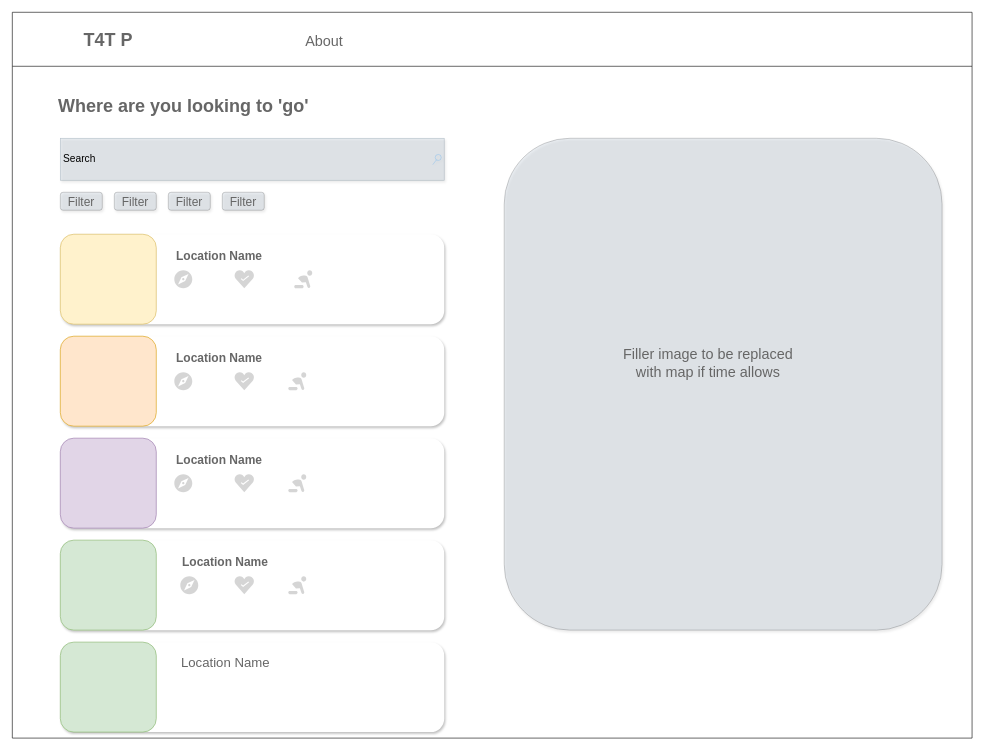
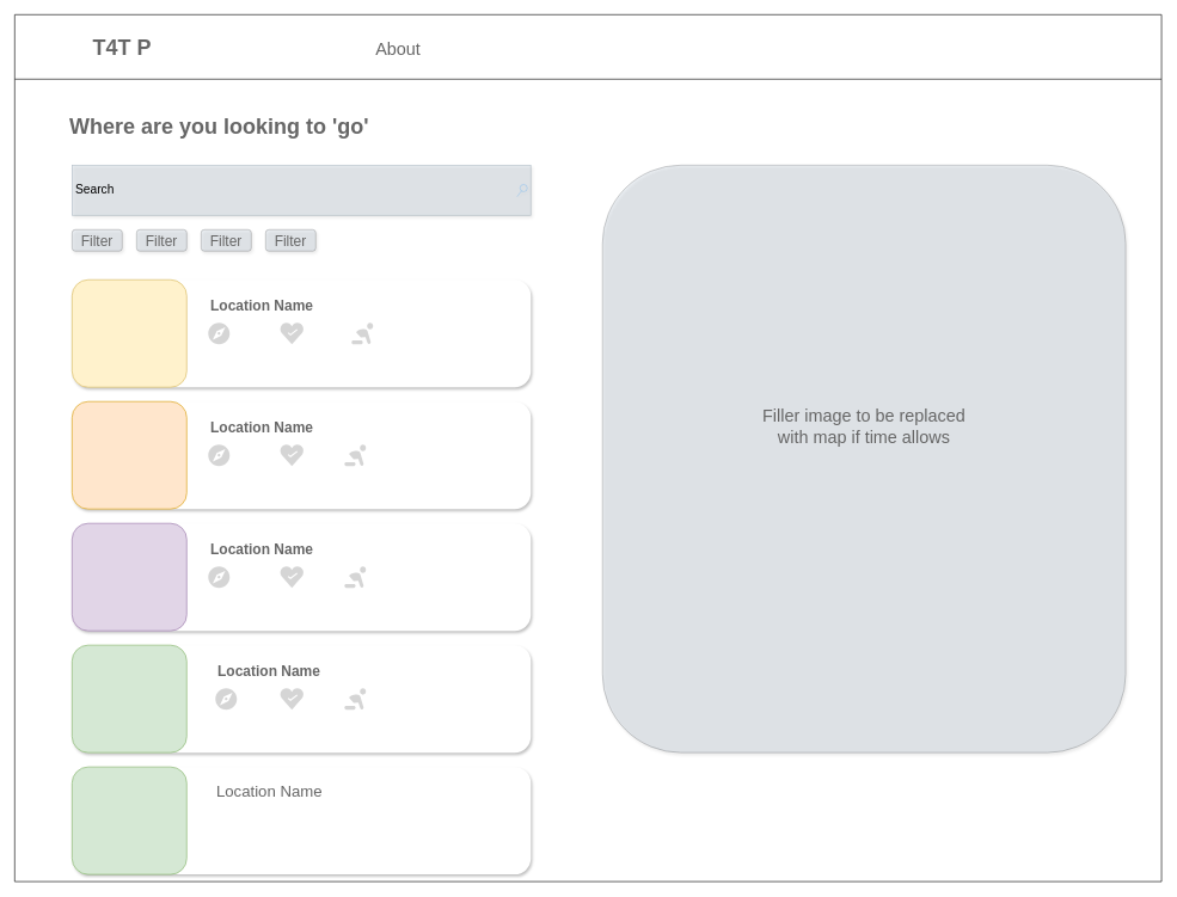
- <mxCell id="36" value="&lt;b&gt;T4T P&lt;/b&gt;" style="text;html=1;strokeColor=none;fillColor=none;align=center;verticalAlign=middle;whiteSpace=wrap;rounded=0;shadow=1;fontSize=30;fontColor=#666666;opacity=30;" parent="2" vertex="1"><mxGeometry x="80" y="30" width="160" height="30" as="geometry" /></mxCell>
+ <mxCell id="36" value="&lt;b&gt;T4T P&lt;/b&gt;" style="text;html=1;strokeColor=none;fillColor=none;align=center;verticalAlign=middle;whiteSpace=wrap;rounded=0;shadow=1;fontSize=30;fontColor=#666666;opacity=30;" parent="2" vertex="1"><mxGeometry x="70" y="30" width="160" height="30" as="geometry" /></mxCell>
- <mxCell id="37" value="&lt;font style=&quot;font-size: 24px;&quot;&gt;About&lt;/font&gt;" style="text;html=1;strokeColor=none;fillColor=none;align=center;verticalAlign=middle;whiteSpace=wrap;rounded=0;shadow=1;fontSize=30;fontColor=#666666;opacity=30;" parent="2" vertex="1"><mxGeometry x="490" y="30" width="60" height="30" as="geometry" /></mxCell>
+ <mxCell id="37" value="&lt;font style=&quot;font-size: 24px;&quot;&gt;About&lt;/font&gt;" style="text;html=1;strokeColor=none;fillColor=none;align=center;verticalAlign=middle;whiteSpace=wrap;rounded=0;shadow=1;fontSize=30;fontColor=#666666;opacity=30;" parent="2" vertex="1"><mxGeometry x="505" y="30" width="60" height="30" as="geometry" /></mxCell>
- <mxCell id="39" value="Filler image to be replaced with map if time allows&lt;br&gt;" style="text;html=1;strokeColor=none;fillColor=none;align=center;verticalAlign=middle;whiteSpace=wrap;rounded=0;shadow=1;fontSize=24;fontColor=#666666;opacity=30;" parent="2" vertex="1"><mxGeometry x="1000" y="570" width="320" height="30" as="geometry" /></mxCell>
+ <mxCell id="39" value="Filler image to be replaced with map if time allows&lt;br&gt;" style="text;html=1;strokeColor=none;fillColor=none;align=center;verticalAlign=middle;whiteSpace=wrap;rounded=0;shadow=1;fontSize=24;fontColor=#666666;opacity=30;" parent="2" vertex="1"><mxGeometry x="1025" y="560" width="320" height="30" as="geometry" /></mxCell>
